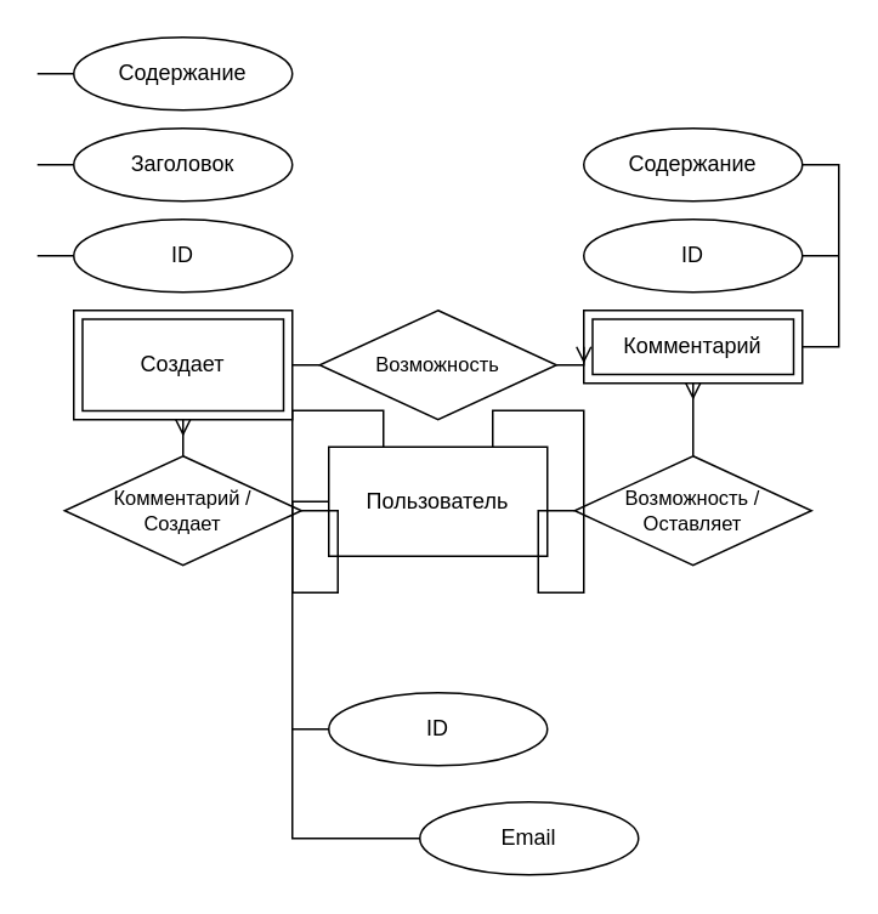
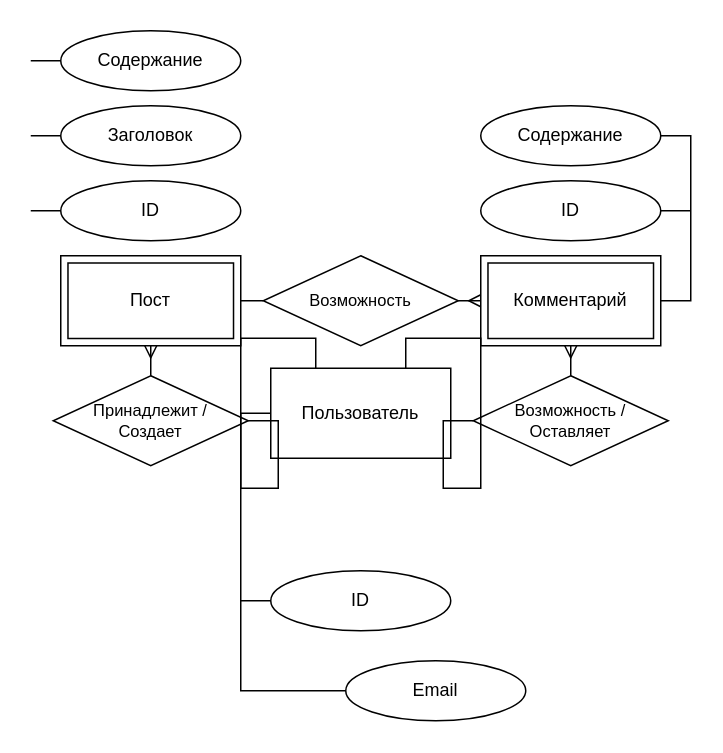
- <mxCell id="22" value="&lt;span style=&quot;font-size: 12px;&quot;&gt;Комментарий&lt;/span&gt;" style="verticalLabelPosition=middle;verticalAlign=middle;html=1;shape=mxgraph.basic.frame;dx=4.82;whiteSpace=wrap;fontFamily=Helvetica;fontSize=11;fontColor=default;labelBackgroundColor=none;align=center;labelPosition=center;fillColor=none;" vertex="1" parent="1"><mxGeometry x="320" y="170" width="120" height="40" as="geometry" /></mxCell>
+ <mxCell id="22" value="&lt;span style=&quot;font-size: 12px;&quot;&gt;Комментарий&lt;/span&gt;" style="verticalLabelPosition=middle;verticalAlign=middle;html=1;shape=mxgraph.basic.frame;dx=4.82;whiteSpace=wrap;fontFamily=Helvetica;fontSize=11;fontColor=default;labelBackgroundColor=none;align=center;labelPosition=center;fillColor=none;" vertex="1" parent="1"><mxGeometry x="320" y="170" width="120" height="60" as="geometry" /></mxCell>
- <mxCell id="23" value="&lt;span style=&quot;font-size: 12px;&quot;&gt;Создает&lt;/span&gt;" style="verticalLabelPosition=middle;verticalAlign=middle;html=1;shape=mxgraph.basic.frame;dx=4.82;whiteSpace=wrap;fontFamily=Helvetica;fontSize=11;fontColor=default;labelBackgroundColor=none;align=center;labelPosition=center;fillColor=none;" vertex="1" parent="1"><mxGeometry x="40" y="170" width="120" height="60" as="geometry" /></mxCell>
+ <mxCell id="23" value="&lt;span style=&quot;font-size: 12px;&quot;&gt;Пост&lt;/span&gt;" style="verticalLabelPosition=middle;verticalAlign=middle;html=1;shape=mxgraph.basic.frame;dx=4.82;whiteSpace=wrap;fontFamily=Helvetica;fontSize=11;fontColor=default;labelBackgroundColor=none;align=center;labelPosition=center;fillColor=none;" vertex="1" parent="1"><mxGeometry x="40" y="170" width="120" height="60" as="geometry" /></mxCell>
- <mxCell id="21" value="&lt;span&gt;Комментарий /&lt;/span&gt;&lt;div&gt;&lt;span&gt;Создает&lt;/span&gt;&lt;/div&gt;" style="rhombus;whiteSpace=wrap;html=1;fontFamily=Helvetica;fontSize=11;fontColor=default;labelBackgroundColor=none;fillColor=none;" vertex="1" parent="1"><mxGeometry x="35" y="250" width="130" height="60" as="geometry" /></mxCell>
+ <mxCell id="21" value="&lt;span&gt;Принадлежит /&lt;/span&gt;&lt;div&gt;&lt;span&gt;Создает&lt;/span&gt;&lt;/div&gt;" style="rhombus;whiteSpace=wrap;html=1;fontFamily=Helvetica;fontSize=11;fontColor=default;labelBackgroundColor=none;fillColor=none;" vertex="1" parent="1"><mxGeometry x="35" y="250" width="130" height="60" as="geometry" /></mxCell>
